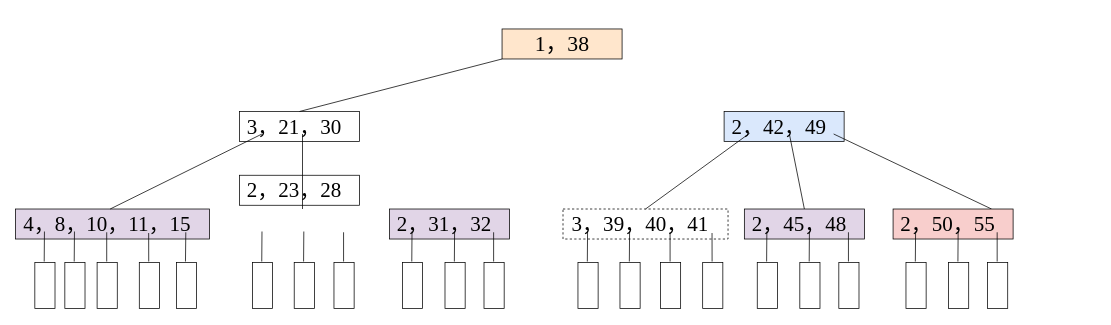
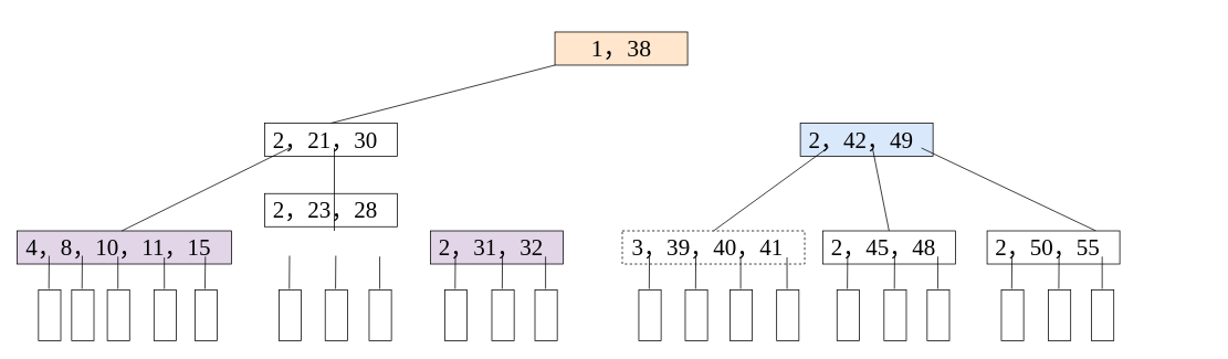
- <mxCell id="37" value="&lt;font face=&quot;Times New Roman&quot;&gt;&lt;span style=&quot;font-size: 28px;&quot;&gt;3，21，30&amp;nbsp;&amp;nbsp;&lt;/span&gt;&lt;/font&gt;" style="rounded=0;whiteSpace=wrap;html=1;align=center;" vertex="1" parent="2"><mxGeometry x="298.75" y="128" width="160" height="40" as="geometry" /></mxCell>
+ <mxCell id="37" value="&lt;font face=&quot;Times New Roman&quot;&gt;&lt;span style=&quot;font-size: 28px;&quot;&gt;2，21，30&amp;nbsp;&amp;nbsp;&lt;/span&gt;&lt;/font&gt;" style="rounded=0;whiteSpace=wrap;html=1;align=center;" vertex="1" parent="2"><mxGeometry x="298.75" y="128" width="160" height="40" as="geometry" /></mxCell>
- <mxCell id="47" value="&lt;font face=&quot;Times New Roman&quot;&gt;&lt;span style=&quot;font-size: 28px;&quot;&gt;2，45，48&amp;nbsp;&amp;nbsp;&lt;/span&gt;&lt;/font&gt;" style="rounded=0;whiteSpace=wrap;html=1;align=center;fillColor=#e1d5e7;" vertex="1" parent="46"><mxGeometry width="160" height="40" as="geometry" /></mxCell>
+ <mxCell id="47" value="&lt;font face=&quot;Times New Roman&quot;&gt;&lt;span style=&quot;font-size: 28px;&quot;&gt;2，45，48&amp;nbsp;&amp;nbsp;&lt;/span&gt;&lt;/font&gt;" style="rounded=0;whiteSpace=wrap;html=1;align=center;" vertex="1" parent="46"><mxGeometry width="160" height="40" as="geometry" /></mxCell>
- <mxCell id="55" value="&lt;font face=&quot;Times New Roman&quot;&gt;&lt;span style=&quot;font-size: 28px;&quot;&gt;2，50，55&amp;nbsp;&amp;nbsp;&lt;/span&gt;&lt;/font&gt;" style="rounded=0;whiteSpace=wrap;html=1;align=center;fillColor=#f8cecc;" vertex="1" parent="54"><mxGeometry width="160" height="40" as="geometry" /></mxCell>
+ <mxCell id="55" value="&lt;font face=&quot;Times New Roman&quot;&gt;&lt;span style=&quot;font-size: 28px;&quot;&gt;2，50，55&amp;nbsp;&amp;nbsp;&lt;/span&gt;&lt;/font&gt;" style="rounded=0;whiteSpace=wrap;html=1;align=center;" vertex="1" parent="54"><mxGeometry width="160" height="40" as="geometry" /></mxCell>
